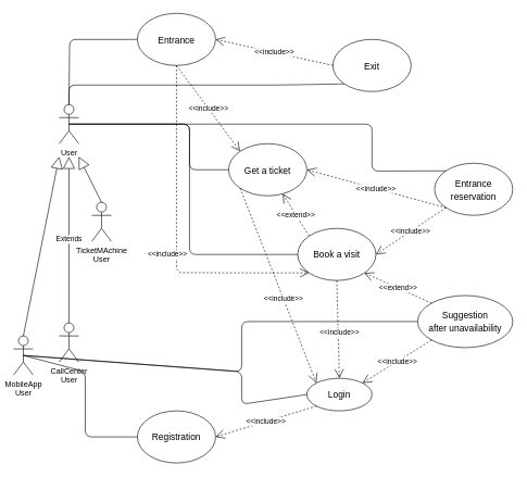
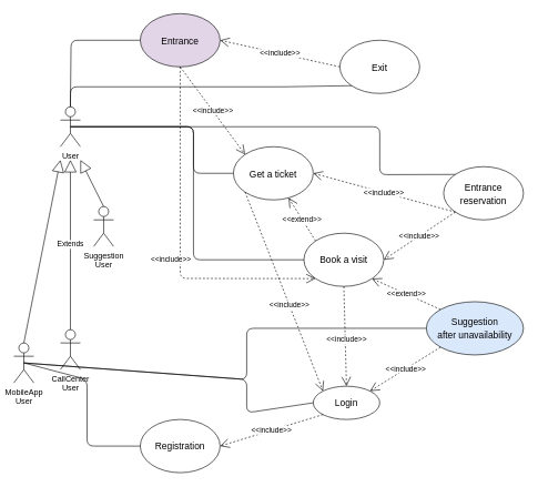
- <mxCell id="15" value="&lt;font style=&quot;font-size: 14px&quot;&gt;Entrance&lt;/font&gt;" style="ellipse;whiteSpace=wrap;html=1;fontSize=16;" vertex="1" parent="1"><mxGeometry x="210" y="20" width="120" height="80" as="geometry" /></mxCell>
+ <mxCell id="15" value="&lt;font style=&quot;font-size: 14px&quot;&gt;Entrance&lt;/font&gt;" style="ellipse;whiteSpace=wrap;html=1;fontSize=16;fillColor=#e1d5e7;" vertex="1" parent="1"><mxGeometry x="210" y="20" width="120" height="80" as="geometry" /></mxCell>
- <mxCell id="9" value="TicketMAchine&lt;br&gt;User" style="shape=umlActor;verticalLabelPosition=bottom;verticalAlign=top;html=1;outlineConnect=0;" vertex="1" parent="1"><mxGeometry x="140" y="310" width="30" height="60" as="geometry" /></mxCell>
+ <mxCell id="9" value="Suggestion&lt;br&gt;User" style="shape=umlActor;verticalLabelPosition=bottom;verticalAlign=top;html=1;outlineConnect=0;" vertex="1" parent="1"><mxGeometry x="140" y="310" width="30" height="60" as="geometry" /></mxCell>
- <mxCell id="13" value="&lt;font style=&quot;font-size: 14px&quot;&gt;Suggestion&lt;br&gt;after unavailability&lt;br&gt;&lt;/font&gt;" style="ellipse;whiteSpace=wrap;html=1;fontSize=16;" vertex="1" parent="1"><mxGeometry x="640" y="453" width="146" height="80" as="geometry" /></mxCell>
+ <mxCell id="13" value="&lt;font style=&quot;font-size: 14px&quot;&gt;Suggestion&lt;br&gt;after unavailability&lt;br&gt;&lt;/font&gt;" style="ellipse;whiteSpace=wrap;html=1;fontSize=16;fillColor=#dae8fc;" vertex="1" parent="1"><mxGeometry x="640" y="453" width="146" height="80" as="geometry" /></mxCell>
